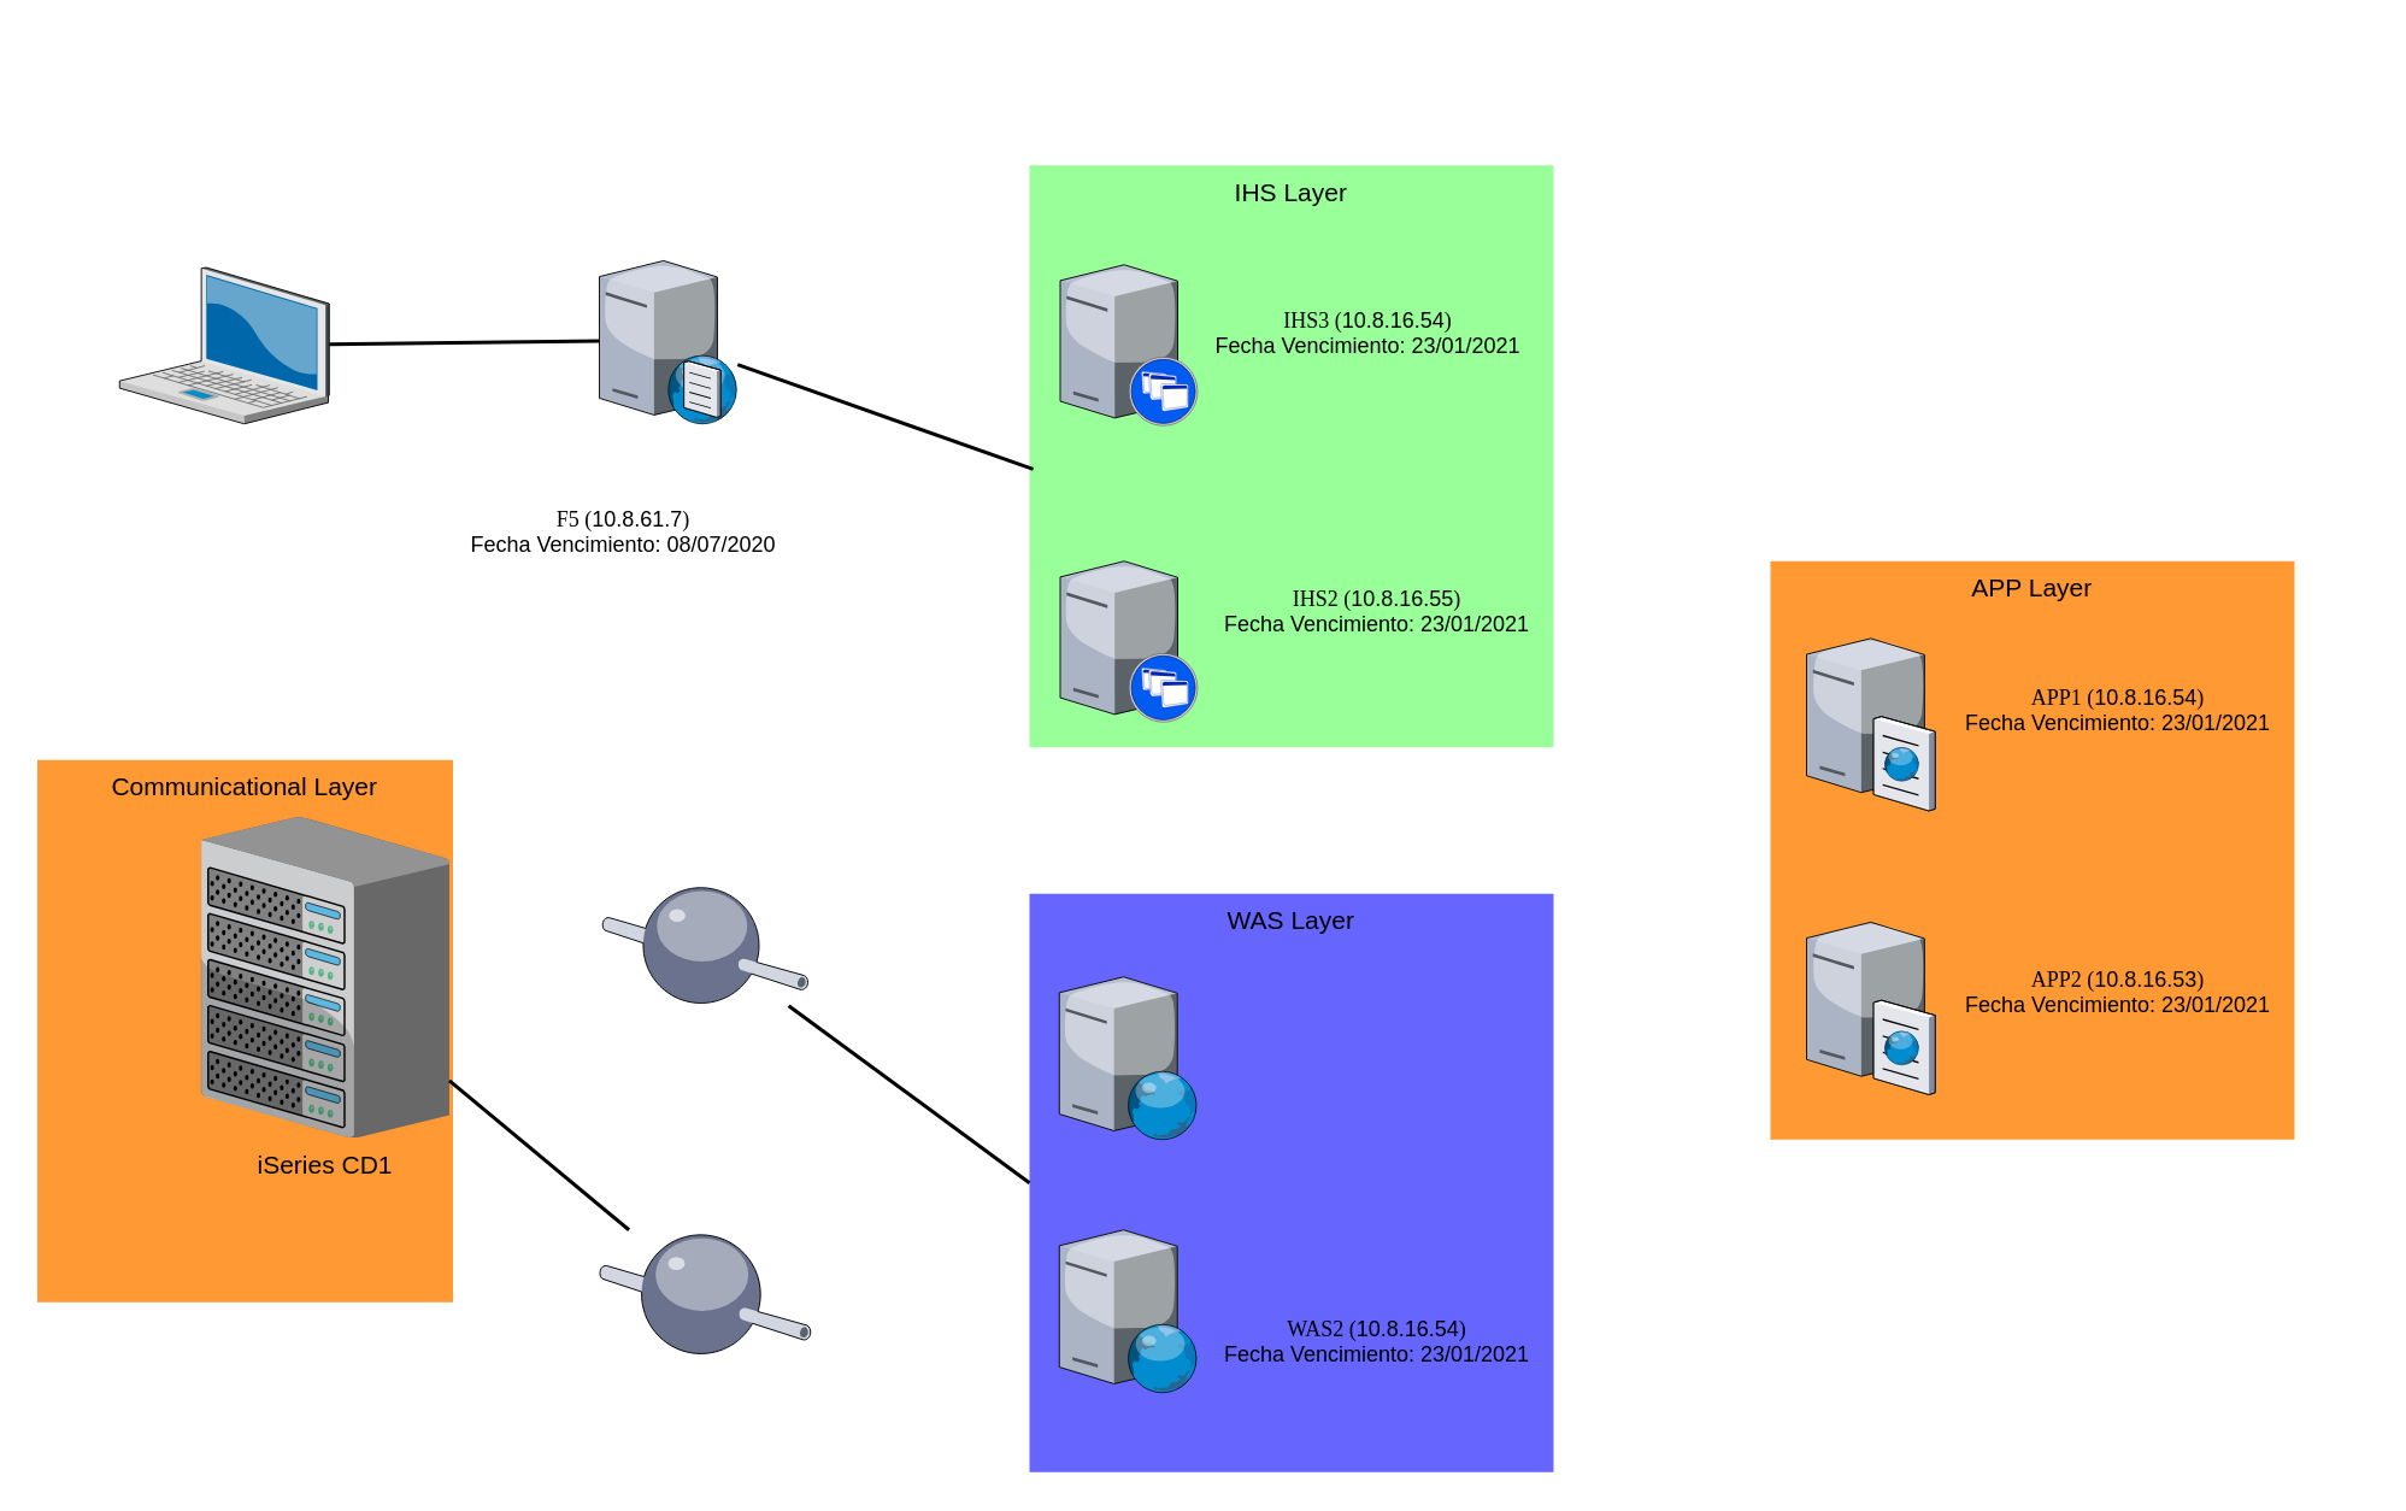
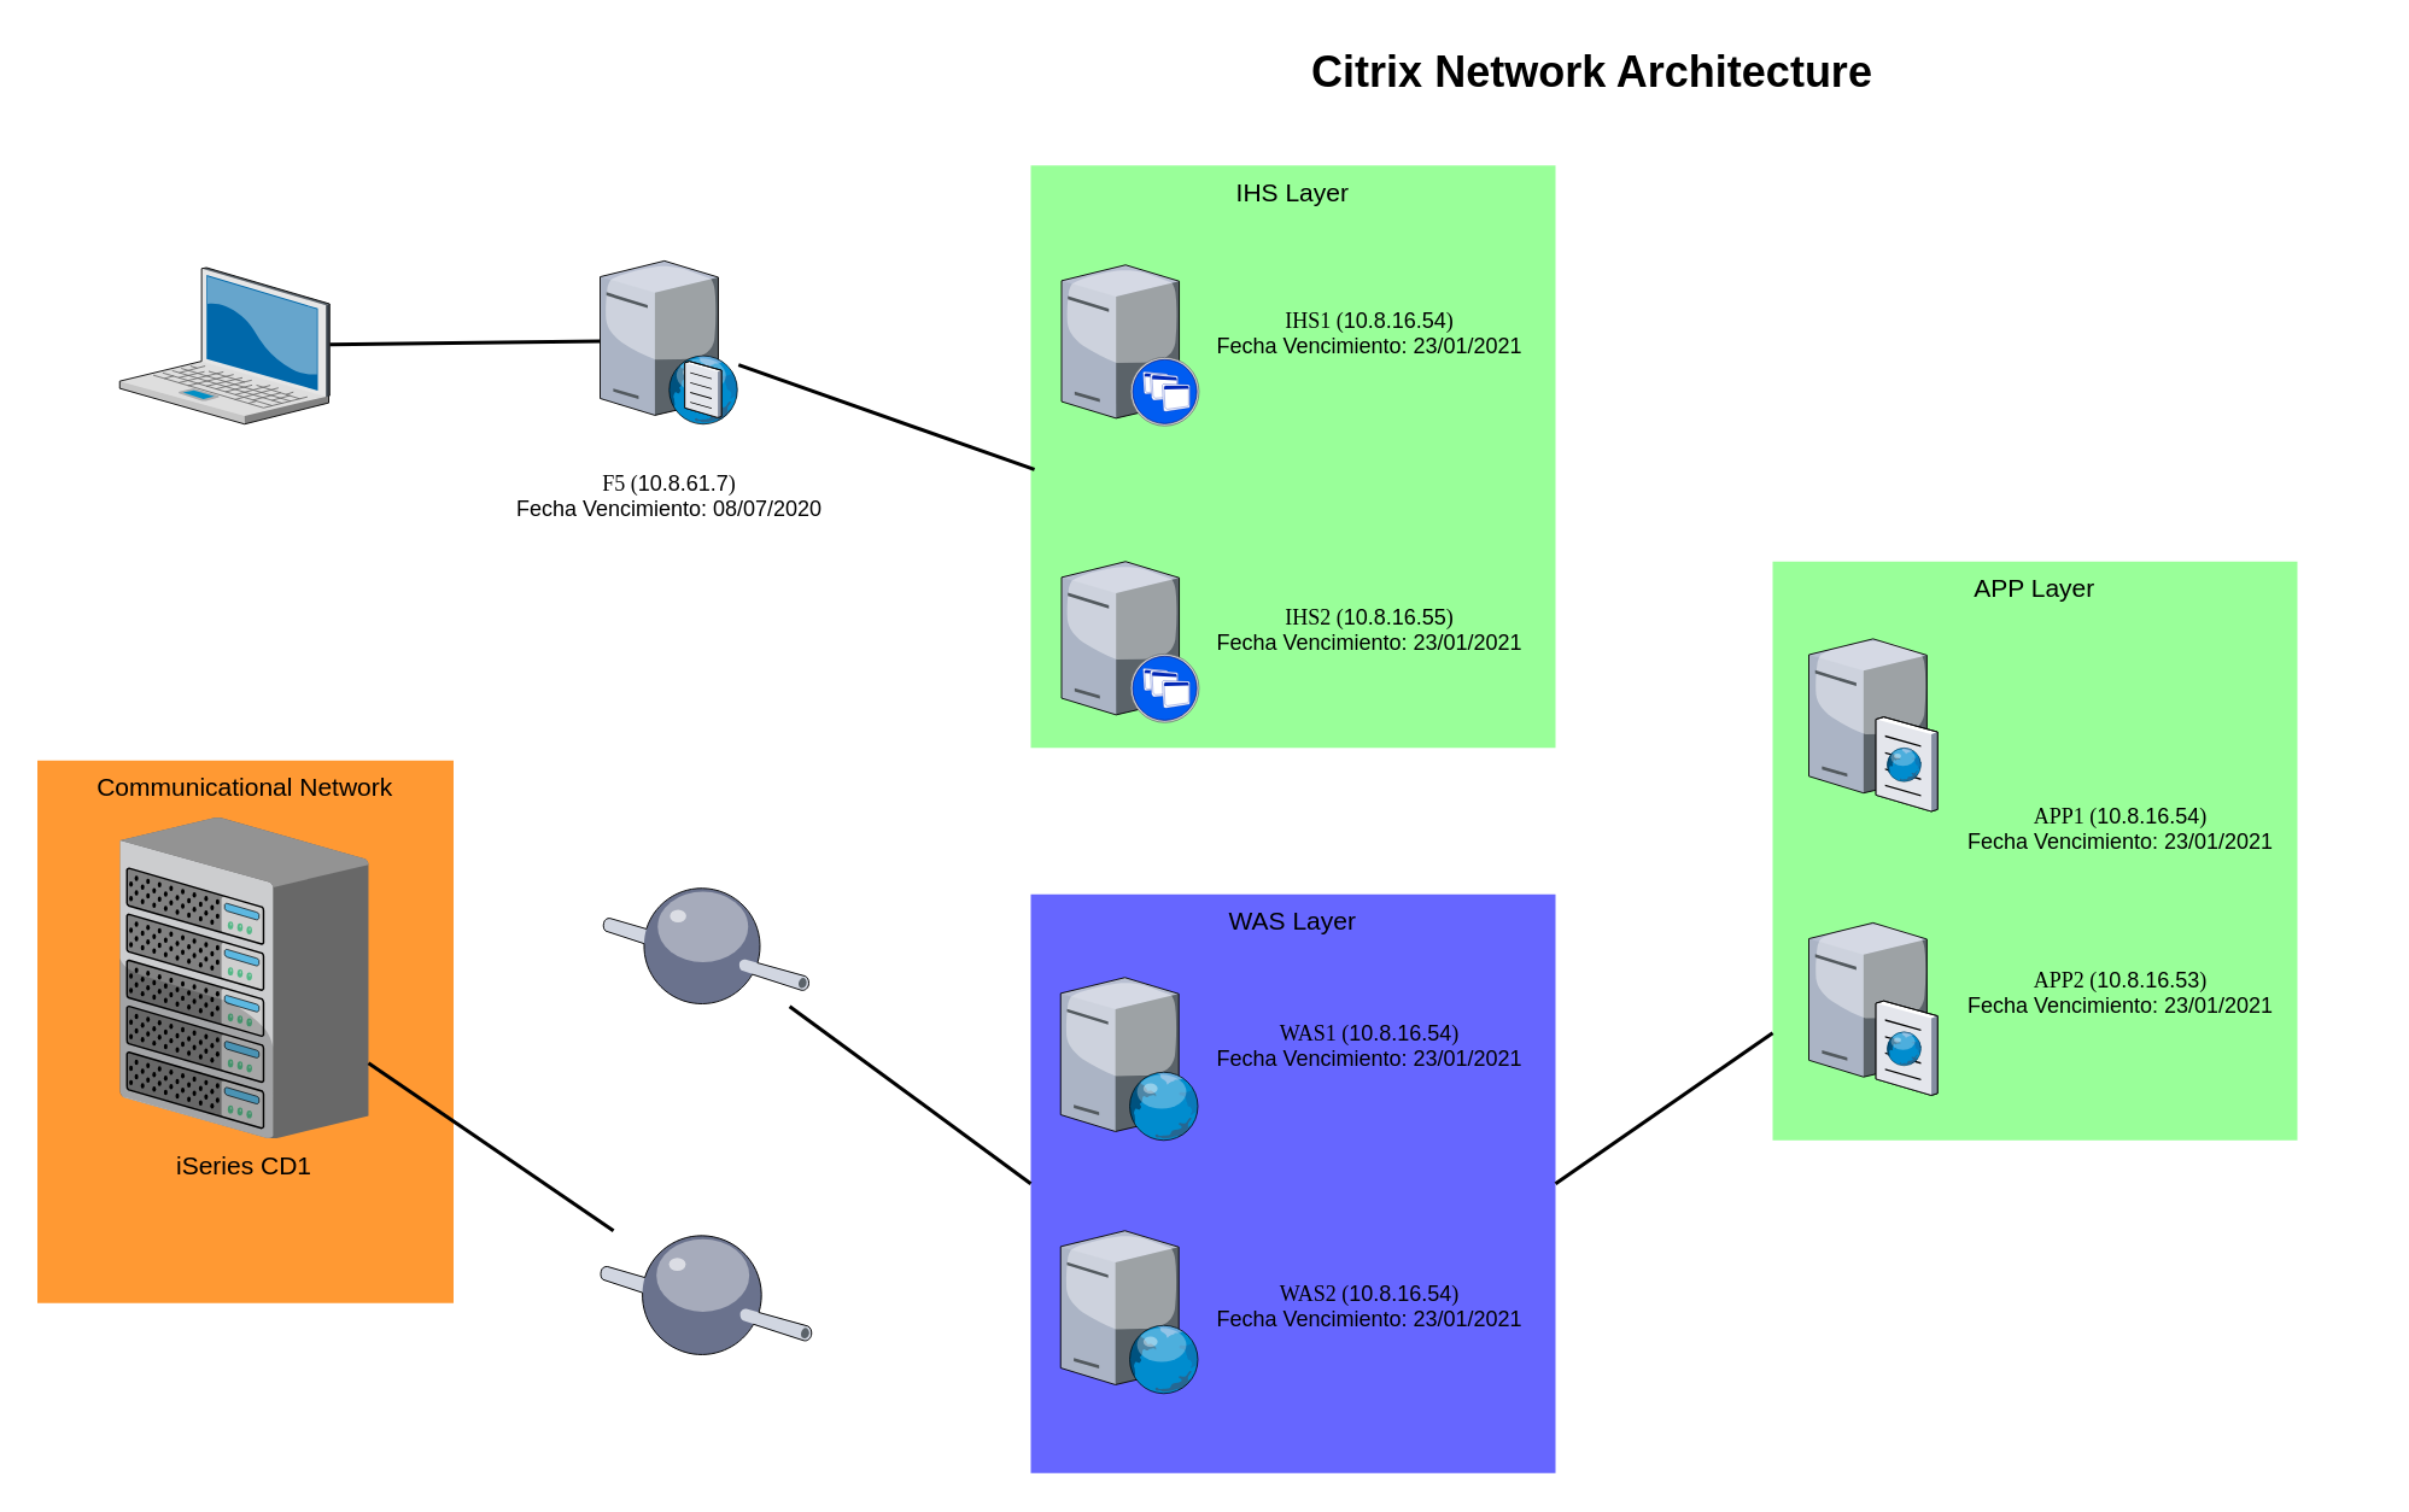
+ <mxCell id="12" value="Citrix Network Architecture" style="text;strokeColor=none;fillColor=none;html=1;fontSize=24;fontStyle=1;verticalAlign=middle;align=center;" parent="1" vertex="1"><mxGeometry x="448" y="20" width="861" height="40" as="geometry" /></mxCell>
- <mxCell id="16" value="&lt;font face=&quot;Georgia&quot;&gt;IHS3 (&lt;/font&gt;10.8.16.54&lt;font face=&quot;Georgia&quot;&gt;)&lt;br&gt;&lt;/font&gt;&lt;span&gt;Fecha Vencimiento:&amp;nbsp;&lt;/span&gt;&lt;span title=&quot;23/01/2021&quot;&gt;23/01/2021&lt;/span&gt;&lt;br&gt;&lt;br&gt;" style="text;html=1;strokeColor=none;fillColor=none;align=center;verticalAlign=middle;whiteSpace=wrap;rounded=0;" parent="1" vertex="1"><mxGeometry x="664" y="161.5" width="185" height="58" as="geometry" /></mxCell>
+ <mxCell id="16" value="&lt;font face=&quot;Georgia&quot;&gt;IHS1 (&lt;/font&gt;10.8.16.54&lt;font face=&quot;Georgia&quot;&gt;)&lt;br&gt;&lt;/font&gt;&lt;span&gt;Fecha Vencimiento:&amp;nbsp;&lt;/span&gt;&lt;span title=&quot;23/01/2021&quot;&gt;23/01/2021&lt;/span&gt;&lt;br&gt;&lt;br&gt;" style="text;html=1;strokeColor=none;fillColor=none;align=center;verticalAlign=middle;whiteSpace=wrap;rounded=0;" parent="1" vertex="1"><mxGeometry x="664" y="161.5" width="185" height="58" as="geometry" /></mxCell>
- <mxCell id="13" value="&lt;font face=&quot;Georgia&quot;&gt;F5 (&lt;/font&gt;&lt;span&gt;10.8.61.7&lt;/span&gt;&lt;font face=&quot;Georgia&quot;&gt;)&lt;br&gt;&lt;/font&gt;&lt;span&gt;Fecha Vencimiento: 08/07/2020&lt;/span&gt;&lt;br&gt;&lt;br&gt;" style="text;html=1;strokeColor=none;fillColor=none;align=center;verticalAlign=middle;whiteSpace=wrap;rounded=0;" parent="1" vertex="1"><mxGeometry x="251.5" y="272" width="185" height="58" as="geometry" /></mxCell>
+ <mxCell id="13" value="&lt;font face=&quot;Georgia&quot;&gt;F5 (&lt;/font&gt;&lt;span&gt;10.8.61.7&lt;/span&gt;&lt;font face=&quot;Georgia&quot;&gt;)&lt;br&gt;&lt;/font&gt;&lt;span&gt;Fecha Vencimiento: 08/07/2020&lt;/span&gt;&lt;br&gt;&lt;br&gt;" style="text;html=1;strokeColor=none;fillColor=none;align=center;verticalAlign=middle;whiteSpace=wrap;rounded=0;" parent="1" vertex="1"><mxGeometry x="276.5" y="252" width="185" height="58" as="geometry" /></mxCell>
- <mxCell id="15" value="&lt;font face=&quot;Georgia&quot;&gt;IHS2 (&lt;/font&gt;&lt;span&gt;10.8.16.55&lt;/span&gt;&lt;font face=&quot;Georgia&quot;&gt;)&lt;br&gt;&lt;/font&gt;&lt;span&gt;Fecha Vencimiento:&amp;nbsp;&lt;/span&gt;&lt;span title=&quot;23/01/2021&quot;&gt;23/01/2021&lt;/span&gt;&lt;br&gt;&lt;br&gt;" style="text;html=1;strokeColor=none;fillColor=none;align=center;verticalAlign=middle;whiteSpace=wrap;rounded=0;" parent="1" vertex="1"><mxGeometry x="669" y="315.5" width="185" height="58" as="geometry" /></mxCell>
+ <mxCell id="15" value="&lt;font face=&quot;Georgia&quot;&gt;IHS2 (&lt;/font&gt;&lt;span&gt;10.8.16.55&lt;/span&gt;&lt;font face=&quot;Georgia&quot;&gt;)&lt;br&gt;&lt;/font&gt;&lt;span&gt;Fecha Vencimiento:&amp;nbsp;&lt;/span&gt;&lt;span title=&quot;23/01/2021&quot;&gt;23/01/2021&lt;/span&gt;&lt;br&gt;&lt;br&gt;" style="text;html=1;strokeColor=none;fillColor=none;align=center;verticalAlign=middle;whiteSpace=wrap;rounded=0;" parent="1" vertex="1"><mxGeometry x="664" y="325.5" width="185" height="58" as="geometry" /></mxCell>
- <mxCell id="28" value="&lt;font face=&quot;Georgia&quot;&gt;APP1 (&lt;/font&gt;10.8.16.54&lt;font face=&quot;Georgia&quot;&gt;)&lt;br&gt;&lt;/font&gt;&lt;span&gt;Fecha Vencimiento:&amp;nbsp;&lt;/span&gt;&lt;span title=&quot;23/01/2021&quot;&gt;23/01/2021&lt;/span&gt;&lt;br&gt;&lt;br&gt;" style="text;html=1;strokeColor=none;fillColor=none;align=center;verticalAlign=middle;whiteSpace=wrap;rounded=0;" parent="1" vertex="1"><mxGeometry x="1079" y="370.5" width="185" height="58" as="geometry" /></mxCell>
+ <mxCell id="28" value="&lt;font face=&quot;Georgia&quot;&gt;APP1 (&lt;/font&gt;10.8.16.54&lt;font face=&quot;Georgia&quot;&gt;)&lt;br&gt;&lt;/font&gt;&lt;span&gt;Fecha Vencimiento:&amp;nbsp;&lt;/span&gt;&lt;span title=&quot;23/01/2021&quot;&gt;23/01/2021&lt;/span&gt;&lt;br&gt;&lt;br&gt;" style="text;html=1;strokeColor=none;fillColor=none;align=center;verticalAlign=middle;whiteSpace=wrap;rounded=0;" parent="1" vertex="1"><mxGeometry x="1079" y="435.5" width="185" height="58" as="geometry" /></mxCell>
- <mxCell id="2" value="Communicational Layer&lt;br&gt;" style="whiteSpace=wrap;html=1;fillColor=#FF9933;fontSize=14;strokeColor=none;verticalAlign=top;" vertex="1" parent="1"><mxGeometry x="20" y="420" width="230" height="300" as="geometry" /></mxCell>
+ <mxCell id="2" value="Communicational Network&lt;br&gt;" style="whiteSpace=wrap;html=1;fillColor=#FF9933;fontSize=14;strokeColor=none;verticalAlign=top;" vertex="1" parent="1"><mxGeometry x="20" y="420" width="230" height="300" as="geometry" /></mxCell>
- <mxCell id="3" value="APP Layer&lt;br&gt;" style="whiteSpace=wrap;html=1;fillColor=#ff9933;fontSize=14;strokeColor=none;verticalAlign=top;" parent="1" vertex="1"><mxGeometry x="979" y="310" width="290" height="320" as="geometry" /></mxCell>
+ <mxCell id="3" value="APP Layer&lt;br&gt;" style="whiteSpace=wrap;html=1;fillColor=#99FF99;fontSize=14;strokeColor=none;verticalAlign=top;" parent="1" vertex="1"><mxGeometry x="979" y="310" width="290" height="320" as="geometry" /></mxCell>
- <mxCell id="11" value="iSeries CD1&lt;br&gt;&lt;br&gt;" style="verticalLabelPosition=bottom;aspect=fixed;html=1;verticalAlign=top;strokeColor=none;shape=mxgraph.citrix.chassis;fillColor=#66B2FF;gradientColor=#0066CC;fontSize=14;" parent="1" vertex="1"><mxGeometry x="110.5" y="451.5" width="137.5" height="177.5" as="geometry" /></mxCell>
+ <mxCell id="11" value="iSeries CD1&lt;br&gt;&lt;br&gt;" style="verticalLabelPosition=bottom;aspect=fixed;html=1;verticalAlign=top;strokeColor=none;shape=mxgraph.citrix.chassis;fillColor=#66B2FF;gradientColor=#0066CC;fontSize=14;" parent="1" vertex="1"><mxGeometry x="65.5" y="451.5" width="137.5" height="177.5" as="geometry" /></mxCell>
+ <mxCell id="21" value="&lt;font face=&quot;Georgia&quot;&gt;WAS1 (&lt;/font&gt;10.8.16.54&lt;font face=&quot;Georgia&quot;&gt;)&lt;br&gt;&lt;/font&gt;&lt;span&gt;Fecha Vencimiento:&amp;nbsp;&lt;/span&gt;&lt;span title=&quot;23/01/2021&quot;&gt;23/01/2021&lt;/span&gt;&lt;br&gt;&lt;br&gt;" style="text;html=1;strokeColor=none;fillColor=none;align=center;verticalAlign=middle;whiteSpace=wrap;rounded=0;" parent="1" vertex="1"><mxGeometry x="664" y="556" width="185" height="58" as="geometry" /></mxCell>
+ <mxCell id="23" style="edgeStyle=none;rounded=0;html=1;startSize=10;endSize=10;jettySize=auto;orthogonalLoop=1;fontSize=14;endArrow=none;endFill=0;strokeWidth=2;entryX=1;entryY=0.5;entryDx=0;entryDy=0;" parent="1" source="3" target="4" edge="1"><mxGeometry relative="1" as="geometry"><mxPoint x="724" y="423" as="sourcePoint" /><mxPoint x="724" y="504" as="targetPoint" /></mxGeometry></mxCell>
- <mxCell id="22" value="&lt;font face=&quot;Georgia&quot;&gt;WAS2 (&lt;/font&gt;10.8.16.54&lt;font face=&quot;Georgia&quot;&gt;)&lt;br&gt;&lt;/font&gt;&lt;span&gt;Fecha Vencimiento:&amp;nbsp;&lt;/span&gt;&lt;span title=&quot;23/01/2021&quot;&gt;23/01/2021&lt;/span&gt;&lt;br&gt;&lt;br&gt;" style="text;html=1;strokeColor=none;fillColor=none;align=center;verticalAlign=middle;whiteSpace=wrap;rounded=0;" parent="1" vertex="1"><mxGeometry x="669" y="720" width="185" height="58" as="geometry" /></mxCell>
+ <mxCell id="22" value="&lt;font face=&quot;Georgia&quot;&gt;WAS2 (&lt;/font&gt;10.8.16.54&lt;font face=&quot;Georgia&quot;&gt;)&lt;br&gt;&lt;/font&gt;&lt;span&gt;Fecha Vencimiento:&amp;nbsp;&lt;/span&gt;&lt;span title=&quot;23/01/2021&quot;&gt;23/01/2021&lt;/span&gt;&lt;br&gt;&lt;br&gt;" style="text;html=1;strokeColor=none;fillColor=none;align=center;verticalAlign=middle;whiteSpace=wrap;rounded=0;" parent="1" vertex="1"><mxGeometry x="664" y="700" width="185" height="58" as="geometry" /></mxCell>
